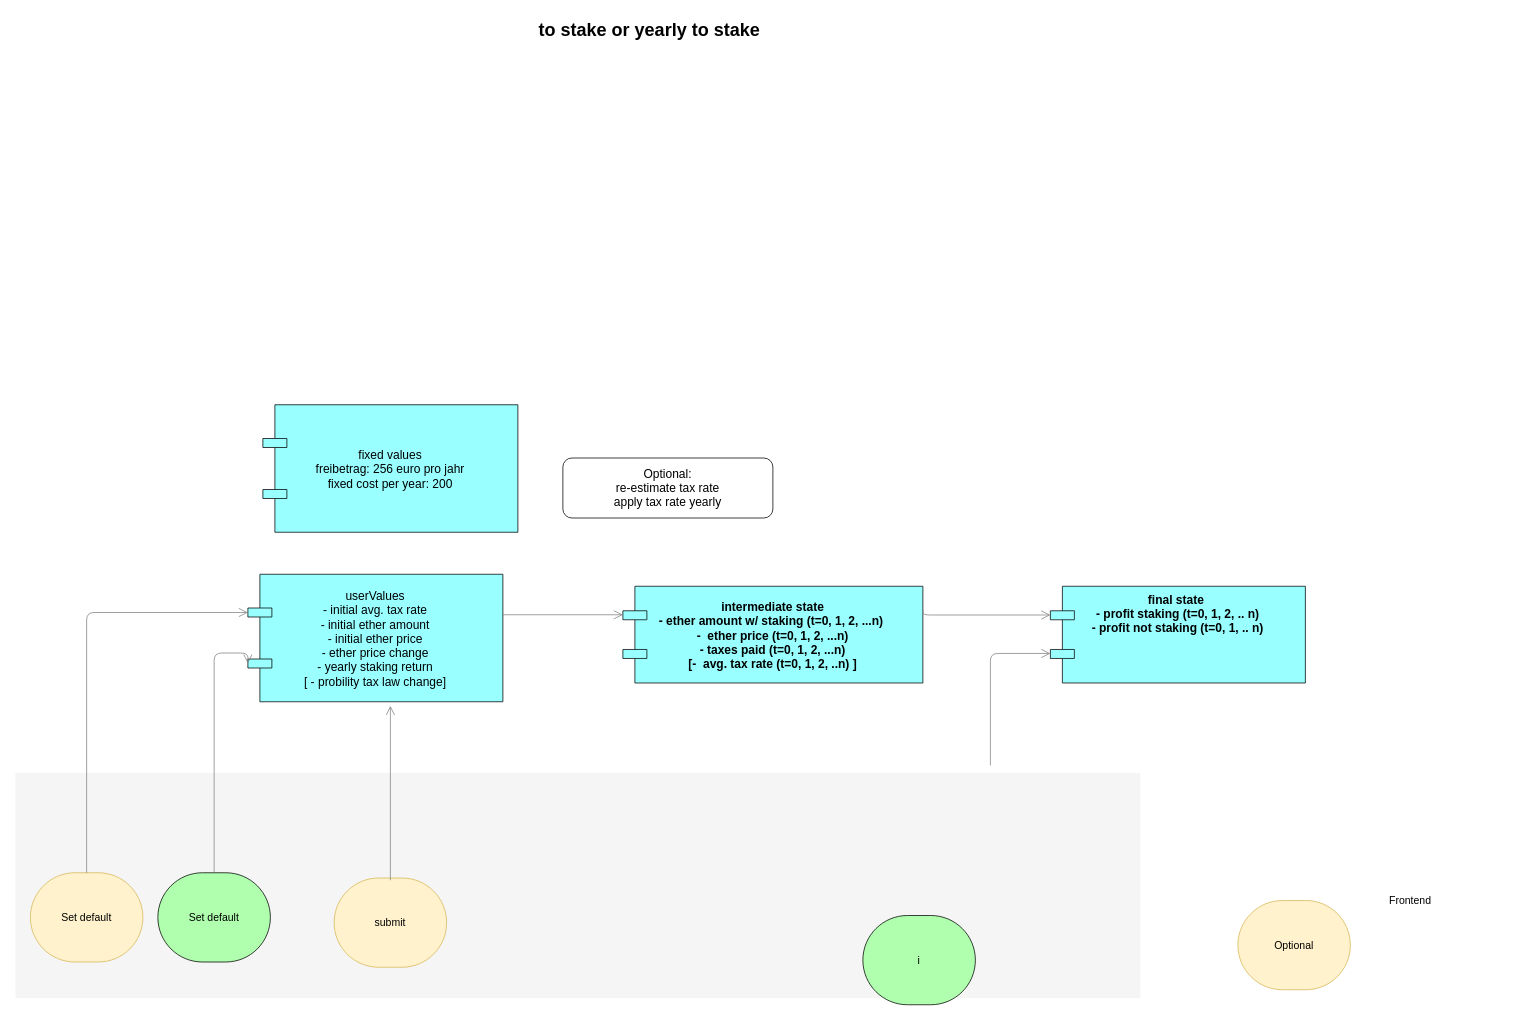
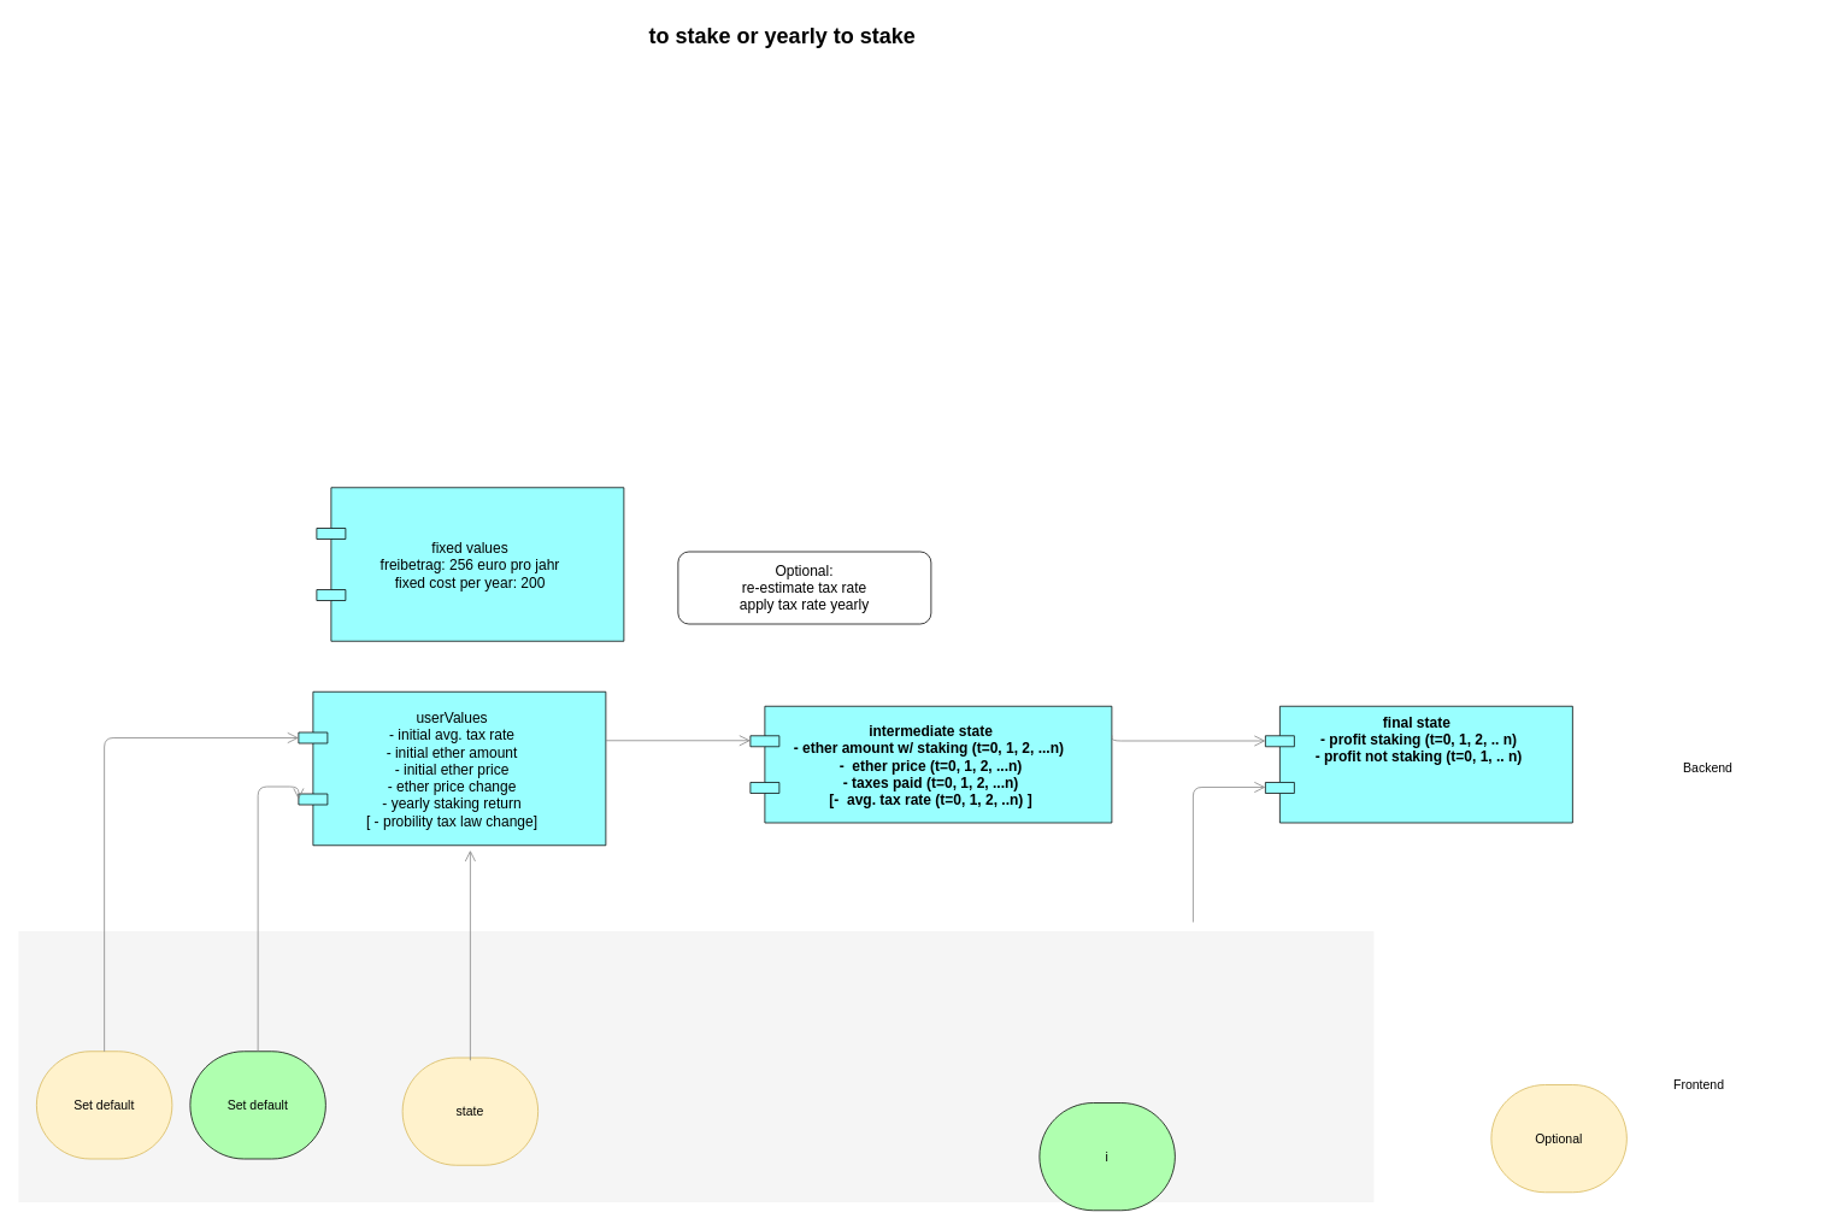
+ <mxCell id="6" value="Backend" style="text;html=1;strokeColor=none;fillColor=none;align=center;verticalAlign=middle;whiteSpace=wrap;fontSize=14;" parent="1" vertex="1"><mxGeometry x="1770" y="840" width="240" height="20" as="geometry" /></mxCell>
- <mxCell id="13" value="submit" style="html=1;whiteSpace=wrap;fillColor=#fff2cc;shape=mxgraph.archimate3.service;fontSize=14;strokeColor=#d6b656;" parent="1" vertex="1"><mxGeometry x="445" y="1170" width="150" height="119" as="geometry" /></mxCell>
+ <mxCell id="13" value="state" style="html=1;whiteSpace=wrap;fillColor=#fff2cc;shape=mxgraph.archimate3.service;fontSize=14;strokeColor=#d6b656;" parent="1" vertex="1"><mxGeometry x="445" y="1170" width="150" height="119" as="geometry" /></mxCell>
